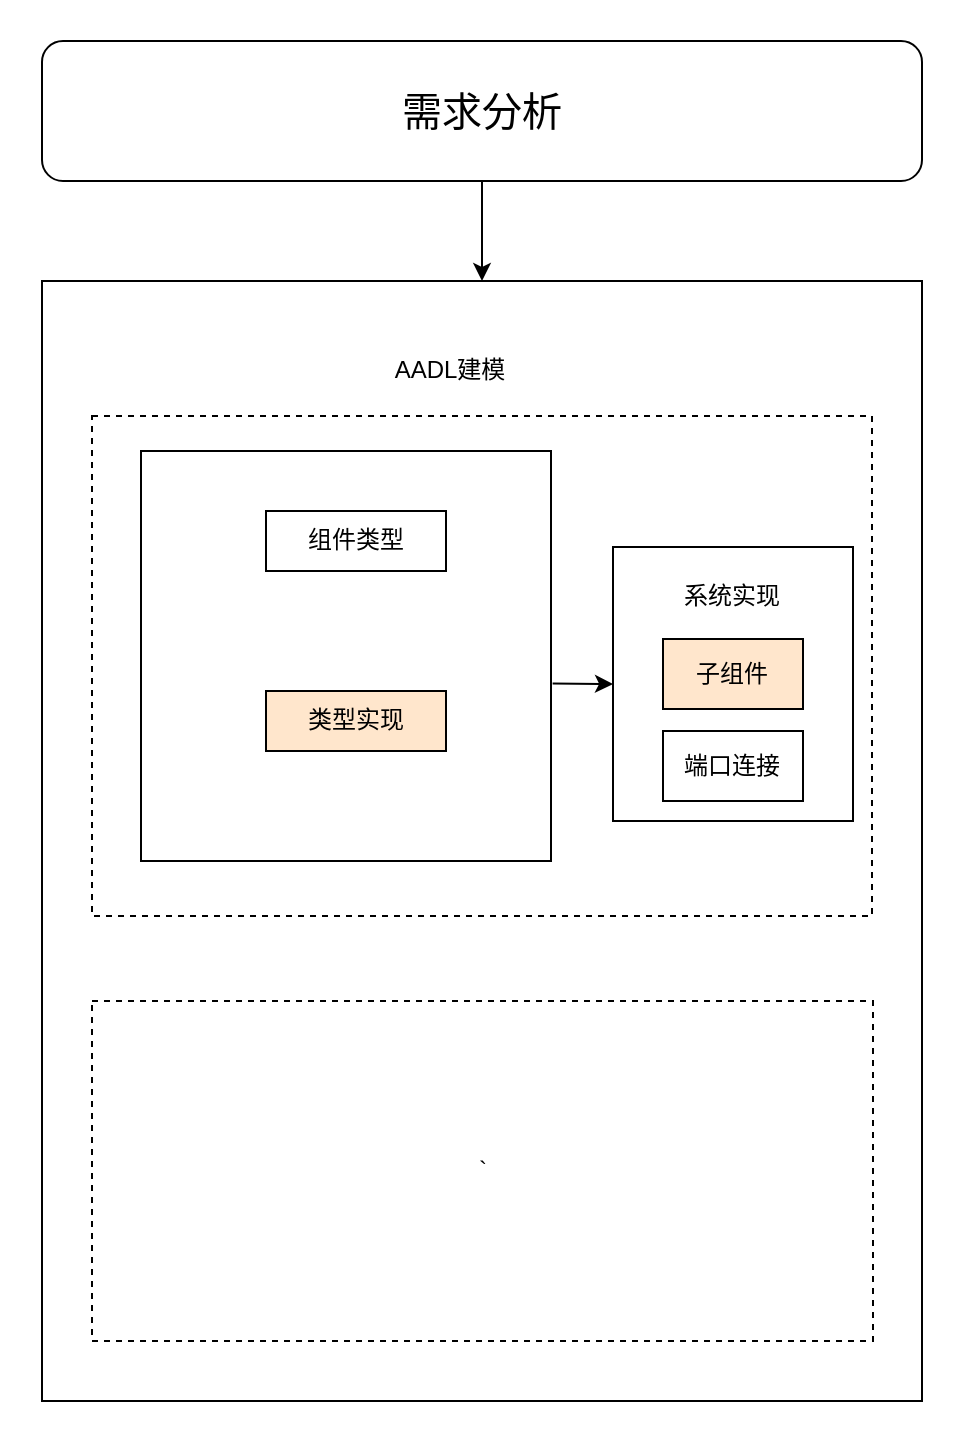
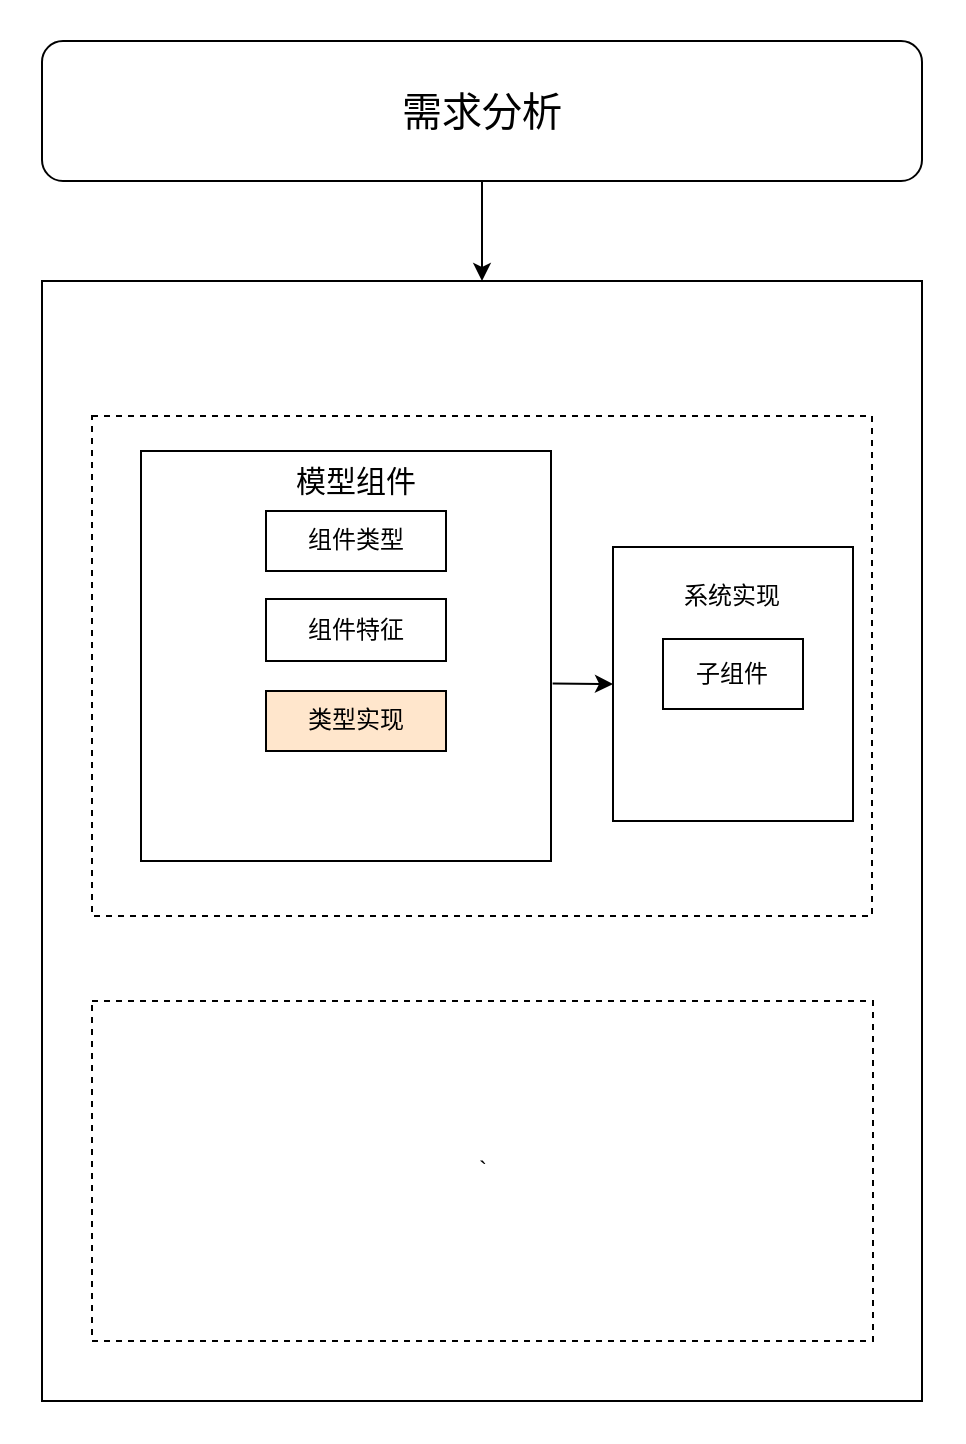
- <mxCell id="5" value="AADL建模" style="text;html=1;align=center;verticalAlign=middle;whiteSpace=wrap;rounded=0;" vertex="1" parent="1"><mxGeometry x="195" y="170" width="60" height="30" as="geometry" /></mxCell>
+ <mxCell id="8" value="&lt;font style=&quot;font-size: 15px;&quot;&gt;模型组件&lt;/font&gt;" style="text;html=1;align=center;verticalAlign=middle;whiteSpace=wrap;rounded=0;" vertex="1" parent="1"><mxGeometry x="144.5" y="225" width="66" height="30" as="geometry" /></mxCell>
+ <mxCell id="10" value="组件特征" style="rounded=0;whiteSpace=wrap;html=1;" vertex="1" parent="1"><mxGeometry x="132.5" y="299" width="90" height="31" as="geometry" /></mxCell>
- <mxCell id="13" value="子组件" style="rounded=0;whiteSpace=wrap;html=1;fillColor=#ffe6cc;" vertex="1" parent="1"><mxGeometry x="331" y="319" width="70" height="35" as="geometry" /></mxCell>
+ <mxCell id="13" value="子组件" style="rounded=0;whiteSpace=wrap;html=1;" vertex="1" parent="1"><mxGeometry x="331" y="319" width="70" height="35" as="geometry" /></mxCell>
- <mxCell id="16" value="端口连接" style="rounded=0;whiteSpace=wrap;html=1;" vertex="1" parent="1"><mxGeometry x="331" y="365" width="70" height="35" as="geometry" /></mxCell>
